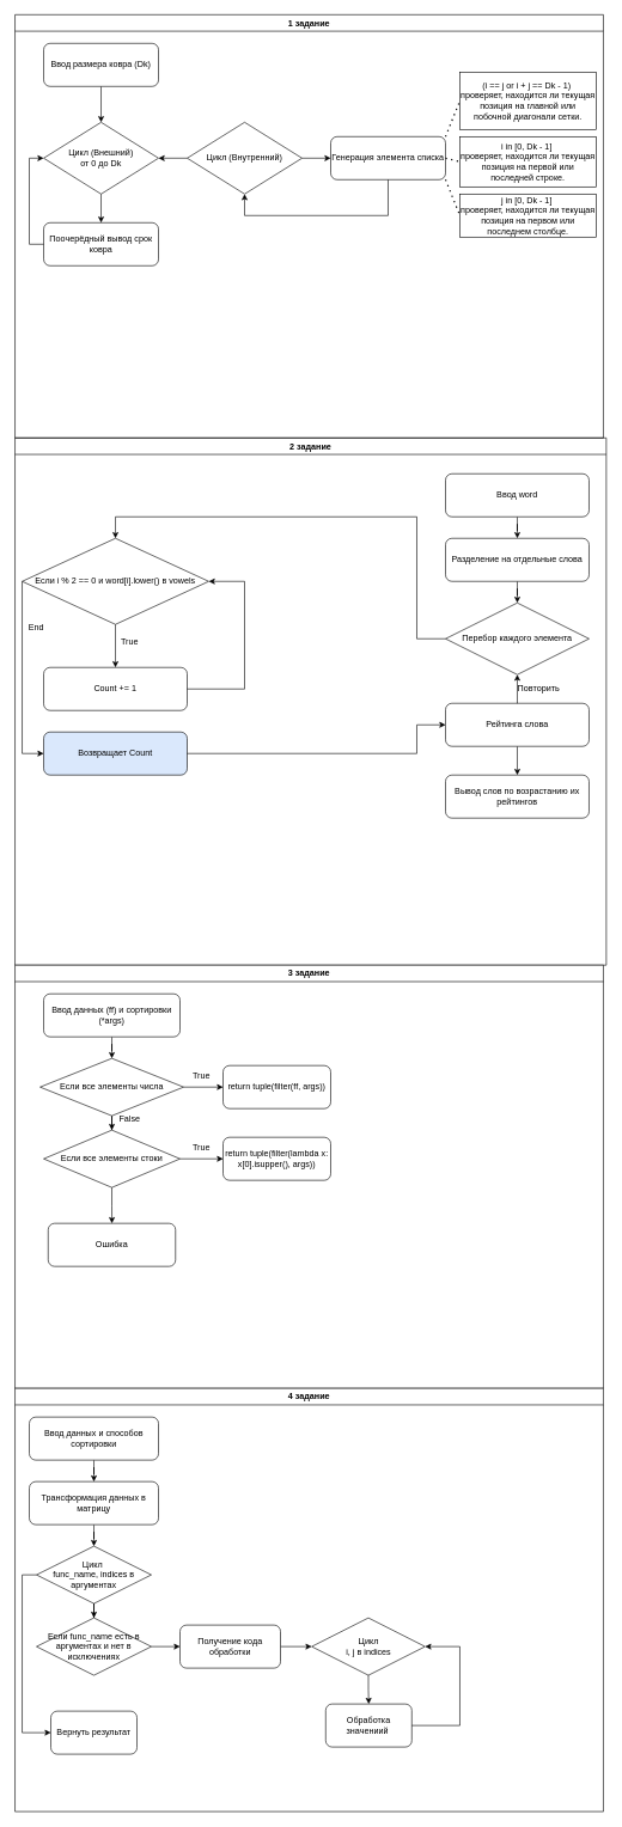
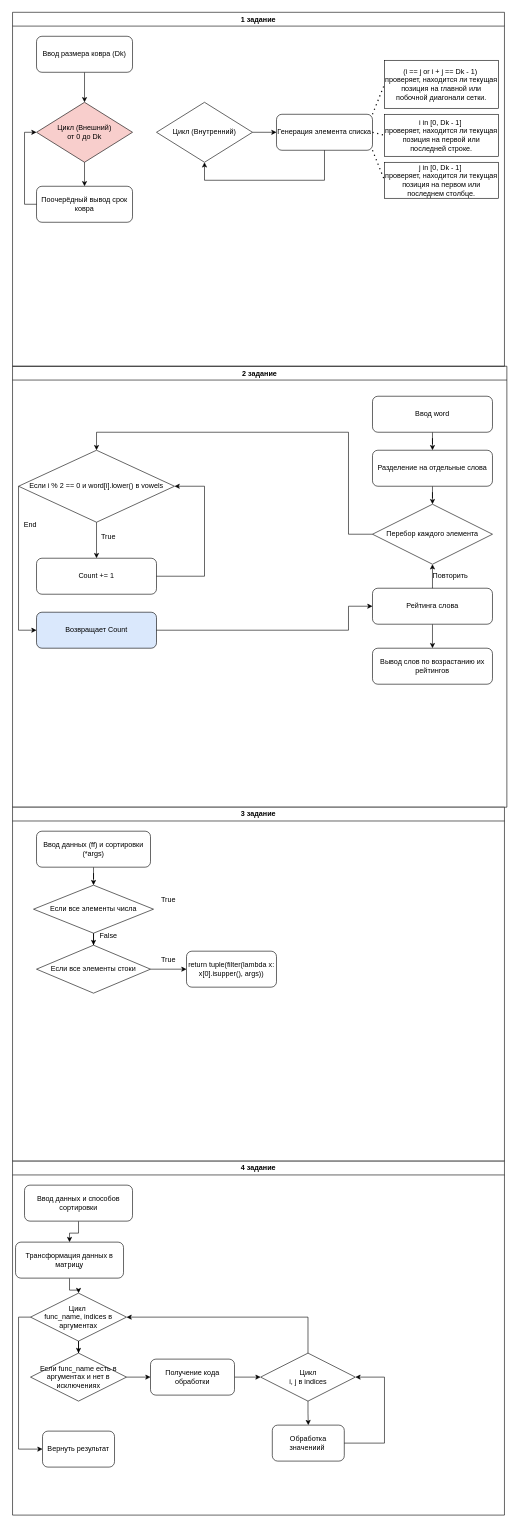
- <mxCell id="60" value="Цикл (Внешний)&lt;div&gt;от 0 до Dk&lt;/div&gt;" style="rhombus;whiteSpace=wrap;html=1;" vertex="1" parent="56"><mxGeometry x="40" y="150" width="160" height="100" as="geometry" /></mxCell>
+ <mxCell id="60" value="Цикл (Внешний)&lt;div&gt;от 0 до Dk&lt;/div&gt;" style="rhombus;whiteSpace=wrap;html=1;fillColor=#f8cecc;" vertex="1" parent="56"><mxGeometry x="40" y="150" width="160" height="100" as="geometry" /></mxCell>
- <mxCell id="62" value="" style="edgeStyle=orthogonalEdgeStyle;rounded=0;orthogonalLoop=1;jettySize=auto;html=1;" edge="1" parent="56" source="64" target="60"><mxGeometry relative="1" as="geometry" /></mxCell>
- <mxCell id="26" value="" style="edgeStyle=orthogonalEdgeStyle;rounded=0;orthogonalLoop=1;jettySize=auto;html=1;" edge="1" parent="23" source="28" target="29"><mxGeometry relative="1" as="geometry" /></mxCell>
- <mxCell id="29" value="return tuple(filter(ff, args))" style="rounded=1;whiteSpace=wrap;html=1;" vertex="1" parent="23"><mxGeometry x="290" y="140" width="150" height="60" as="geometry" /></mxCell>
- <mxCell id="32" value="" style="edgeStyle=orthogonalEdgeStyle;rounded=0;orthogonalLoop=1;jettySize=auto;html=1;" edge="1" parent="23" source="33" target="37"><mxGeometry relative="1" as="geometry" /></mxCell>
- <mxCell id="37" value="Ошибка" style="rounded=1;whiteSpace=wrap;html=1;" vertex="1" parent="23"><mxGeometry x="46.25" y="360" width="177.5" height="60" as="geometry" /></mxCell>
- <mxCell id="42" value="Трансформация данных в матрицу" style="rounded=1;whiteSpace=wrap;html=1;" vertex="1" parent="38"><mxGeometry x="20" y="130" width="180" height="60" as="geometry" /></mxCell>
+ <mxCell id="42" value="Трансформация данных в матрицу" style="rounded=1;whiteSpace=wrap;html=1;" vertex="1" parent="38"><mxGeometry x="5" y="135" width="180" height="60" as="geometry" /></mxCell>
+ <mxCell id="53" value="" style="endArrow=classic;html=1;rounded=0;exitX=0.5;exitY=0;exitDx=0;exitDy=0;entryX=1;entryY=0.5;entryDx=0;entryDy=0;edgeStyle=orthogonalEdgeStyle;" edge="1" parent="38" source="50" target="44"><mxGeometry width="50" height="50" relative="1" as="geometry"><mxPoint x="490" y="250" as="sourcePoint" /><mxPoint x="540" y="200" as="targetPoint" /></mxGeometry></mxCell>
